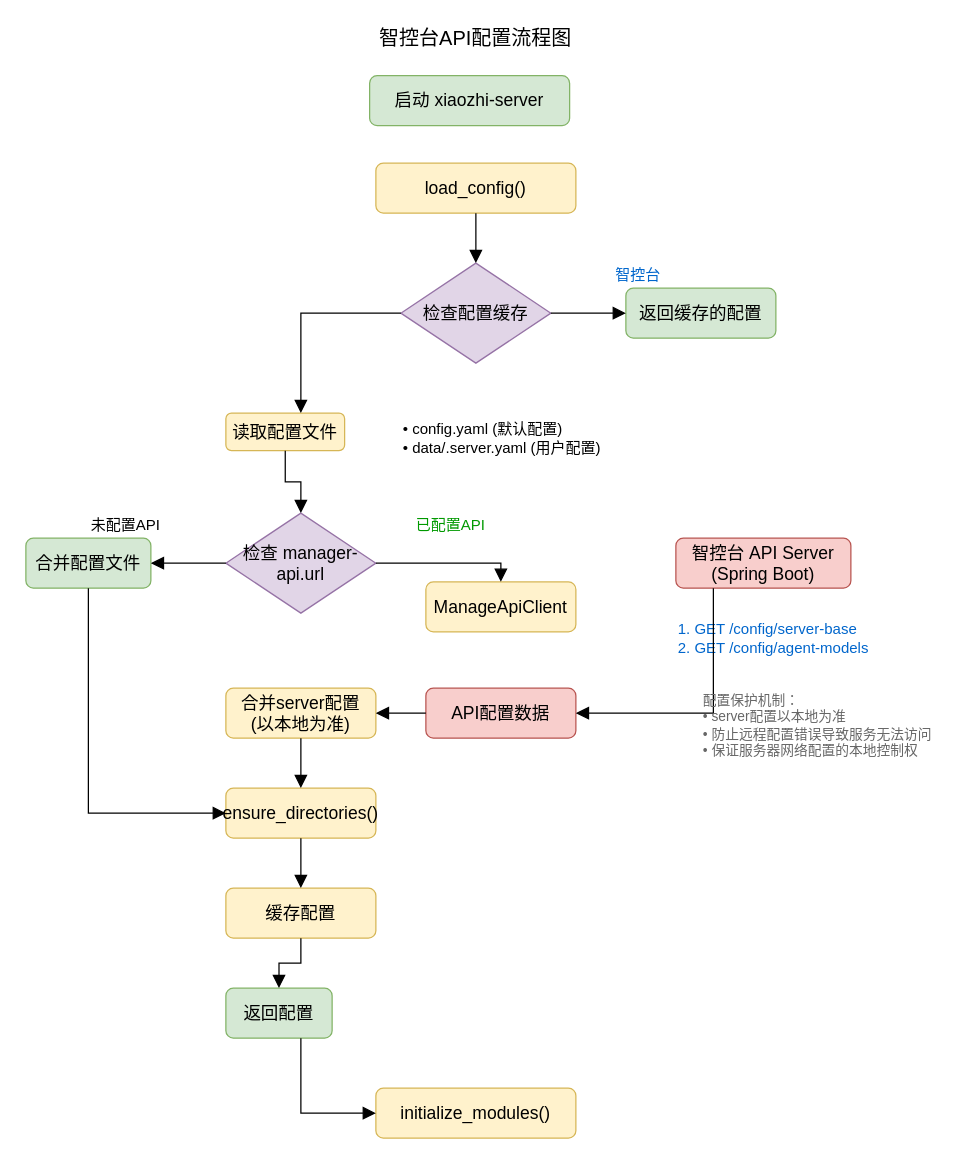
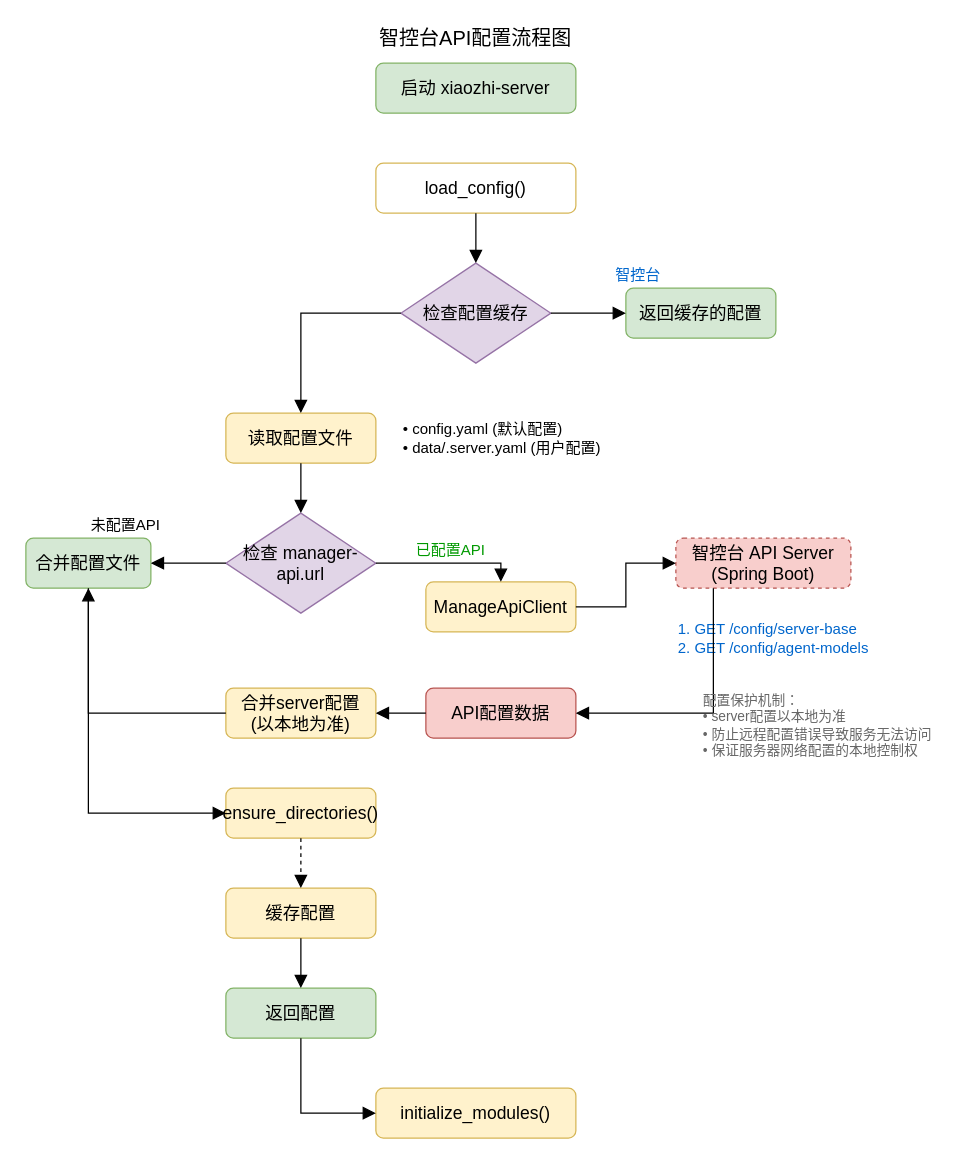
- <mxCell id="2" value="启动 xiaozhi-server" style="rounded=1;whiteSpace=wrap;html=1;fontSize=14;fillColor=#d5e8d4;strokeColor=#82b366;" vertex="1" parent="1"><mxGeometry x="295" y="60" width="160" height="40" as="geometry" /></mxCell>
+ <mxCell id="2" value="启动 xiaozhi-server" style="rounded=1;whiteSpace=wrap;html=1;fontSize=14;fillColor=#d5e8d4;strokeColor=#82b366;" vertex="1" parent="1"><mxGeometry x="300" y="50" width="160" height="40" as="geometry" /></mxCell>
- <mxCell id="3" value="load_config()" style="rounded=1;whiteSpace=wrap;html=1;fontSize=14;fillColor=#fff2cc;strokeColor=#d6b656;" vertex="1" parent="1"><mxGeometry x="300" y="130" width="160" height="40" as="geometry" /></mxCell>
+ <mxCell id="3" value="load_config()" style="rounded=1;whiteSpace=wrap;html=1;fontSize=14;fillColor=#ffffff;strokeColor=#d6b656;" vertex="1" parent="1"><mxGeometry x="300" y="130" width="160" height="40" as="geometry" /></mxCell>
- <mxCell id="9" value="读取配置文件" style="rounded=1;whiteSpace=wrap;html=1;fontSize=14;fillColor=#fff2cc;strokeColor=#d6b656;" vertex="1" parent="1"><mxGeometry x="180" y="330" width="95" height="30" as="geometry" /></mxCell>
+ <mxCell id="9" value="读取配置文件" style="rounded=1;whiteSpace=wrap;html=1;fontSize=14;fillColor=#fff2cc;strokeColor=#d6b656;" vertex="1" parent="1"><mxGeometry x="180" y="330" width="120" height="40" as="geometry" /></mxCell>
- <mxCell id="19" value="已配置API" style="text;html=1;strokeColor=none;fillColor=none;align=center;verticalAlign=middle;whiteSpace=wrap;rounded=0;fontSize=12;fontColor=#009900;" vertex="1" parent="1"><mxGeometry x="320" y="410" width="80" height="20" as="geometry" /></mxCell>
+ <mxCell id="19" value="已配置API" style="text;html=1;strokeColor=none;fillColor=none;align=center;verticalAlign=middle;whiteSpace=wrap;rounded=0;fontSize=12;fontColor=#009900;" vertex="1" parent="1"><mxGeometry x="320" y="430" width="80" height="20" as="geometry" /></mxCell>
- <mxCell id="20" value="智控台 API Server&#10;(Spring Boot)" style="rounded=1;whiteSpace=wrap;html=1;fontSize=14;fillColor=#f8cecc;strokeColor=#b85450;" vertex="1" parent="1"><mxGeometry x="540" y="430" width="140" height="40" as="geometry" /></mxCell>
+ <mxCell id="20" value="智控台 API Server&#10;(Spring Boot)" style="rounded=1;whiteSpace=wrap;html=1;fontSize=14;fillColor=#f8cecc;strokeColor=#b85450;dashed=1;" vertex="1" parent="1"><mxGeometry x="540" y="430" width="140" height="40" as="geometry" /></mxCell>
+ <mxCell id="21" style="edgeStyle=orthogonalEdgeStyle;rounded=0;orthogonalLoop=1;jettySize=auto;html=1;startArrow=none;endArrow=block;startSize=8;endSize=8;" edge="1" parent="1" source="17" target="20"><mxGeometry relative="1" as="geometry" /></mxCell>
- <mxCell id="29" style="edgeStyle=orthogonalEdgeStyle;rounded=0;orthogonalLoop=1;jettySize=auto;html=1;startArrow=none;endArrow=block;startSize=8;endSize=8;" edge="1" parent="1" source="25" target="27"><mxGeometry relative="1" as="geometry" /></mxCell>
+ <mxCell id="29" style="edgeStyle=orthogonalEdgeStyle;rounded=0;orthogonalLoop=1;jettySize=auto;html=1;startArrow=none;endArrow=block;startSize=8;endSize=8;" edge="1" parent="1" source="25" target="14"><mxGeometry relative="1" as="geometry" /></mxCell>
- <mxCell id="31" style="edgeStyle=orthogonalEdgeStyle;rounded=0;orthogonalLoop=1;jettySize=auto;html=1;startArrow=none;endArrow=block;startSize=8;endSize=8;" edge="1" parent="1" source="27" target="30"><mxGeometry relative="1" as="geometry" /></mxCell>
+ <mxCell id="31" style="edgeStyle=orthogonalEdgeStyle;rounded=0;orthogonalLoop=1;jettySize=auto;html=1;startArrow=none;endArrow=block;startSize=8;endSize=8;dashed=1;" edge="1" parent="1" source="27" target="30"><mxGeometry relative="1" as="geometry" /></mxCell>
- <mxCell id="32" value="返回配置" style="rounded=1;whiteSpace=wrap;html=1;fontSize=14;fillColor=#d5e8d4;strokeColor=#82b366;" vertex="1" parent="1"><mxGeometry x="180" y="790" width="85" height="40" as="geometry" /></mxCell>
+ <mxCell id="32" value="返回配置" style="rounded=1;whiteSpace=wrap;html=1;fontSize=14;fillColor=#d5e8d4;strokeColor=#82b366;" vertex="1" parent="1"><mxGeometry x="180" y="790" width="120" height="40" as="geometry" /></mxCell>
